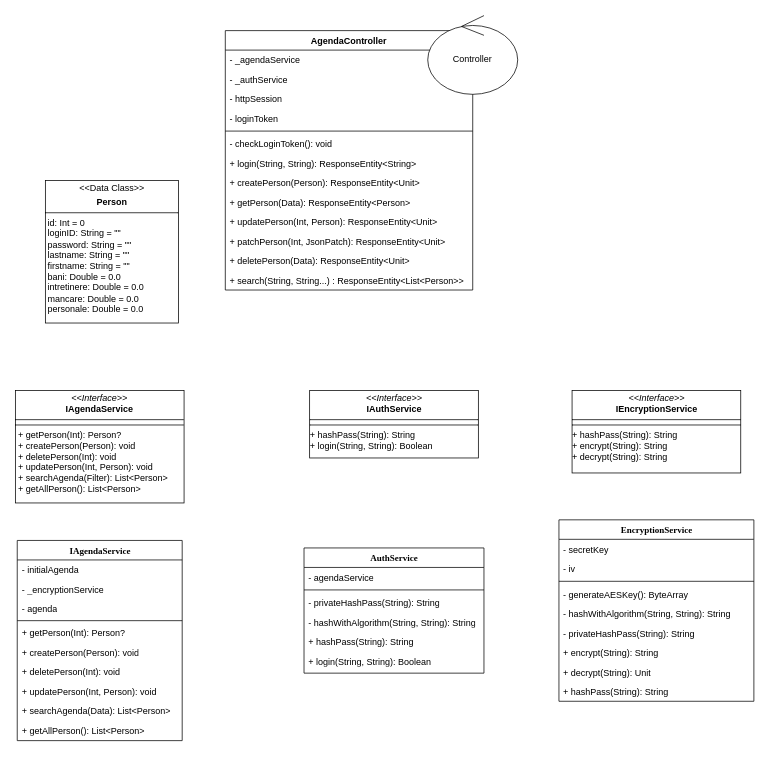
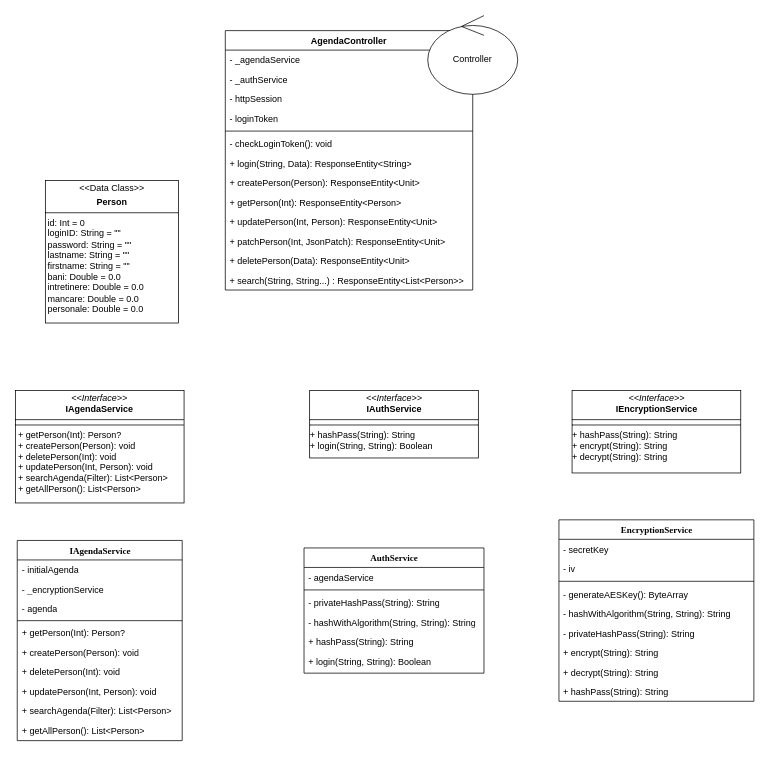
- <mxCell id="41" value="+ login(String, String): ResponseEntity&amp;lt;String&amp;gt;" style="text;strokeColor=none;fillColor=none;align=left;verticalAlign=top;spacingLeft=4;spacingRight=4;overflow=hidden;rotatable=0;points=[[0,0.5],[1,0.5]];portConstraint=eastwest;whiteSpace=wrap;html=1;" vertex="1" parent="34"><mxGeometry y="164" width="330" height="26" as="geometry" /></mxCell>
+ <mxCell id="41" value="+ login(String, Data): ResponseEntity&amp;lt;String&amp;gt;" style="text;strokeColor=none;fillColor=none;align=left;verticalAlign=top;spacingLeft=4;spacingRight=4;overflow=hidden;rotatable=0;points=[[0,0.5],[1,0.5]];portConstraint=eastwest;whiteSpace=wrap;html=1;" vertex="1" parent="34"><mxGeometry y="164" width="330" height="26" as="geometry" /></mxCell>
- <mxCell id="43" value="+ getPerson(Data): ResponseEntity&amp;lt;Person&amp;gt;" style="text;strokeColor=none;fillColor=none;align=left;verticalAlign=top;spacingLeft=4;spacingRight=4;overflow=hidden;rotatable=0;points=[[0,0.5],[1,0.5]];portConstraint=eastwest;whiteSpace=wrap;html=1;" vertex="1" parent="34"><mxGeometry y="216" width="330" height="26" as="geometry" /></mxCell>
+ <mxCell id="43" value="+ getPerson(Int): ResponseEntity&amp;lt;Person&amp;gt;" style="text;strokeColor=none;fillColor=none;align=left;verticalAlign=top;spacingLeft=4;spacingRight=4;overflow=hidden;rotatable=0;points=[[0,0.5],[1,0.5]];portConstraint=eastwest;whiteSpace=wrap;html=1;" vertex="1" parent="34"><mxGeometry y="216" width="330" height="26" as="geometry" /></mxCell>
- <mxCell id="28" value="+ decrypt(String): Unit" style="text;html=1;strokeColor=none;fillColor=none;align=left;verticalAlign=top;spacingLeft=4;spacingRight=4;whiteSpace=wrap;overflow=hidden;rotatable=0;points=[[0,0.5],[1,0.5]];portConstraint=eastwest;" vertex="1" parent="20"><mxGeometry y="190" width="260" height="26" as="geometry" /></mxCell>
+ <mxCell id="28" value="+ decrypt(String): String" style="text;html=1;strokeColor=none;fillColor=none;align=left;verticalAlign=top;spacingLeft=4;spacingRight=4;whiteSpace=wrap;overflow=hidden;rotatable=0;points=[[0,0.5],[1,0.5]];portConstraint=eastwest;" vertex="1" parent="20"><mxGeometry y="190" width="260" height="26" as="geometry" /></mxCell>
- <mxCell id="11" value="+ searchAgenda(Data): List&amp;lt;Person&amp;gt;" style="text;html=1;strokeColor=none;fillColor=none;align=left;verticalAlign=top;spacingLeft=4;spacingRight=4;whiteSpace=wrap;overflow=hidden;rotatable=0;points=[[0,0.5],[1,0.5]];portConstraint=eastwest;" vertex="1" parent="2"><mxGeometry y="214" width="220" height="26" as="geometry" /></mxCell>
+ <mxCell id="11" value="+ searchAgenda(Filter): List&amp;lt;Person&amp;gt;" style="text;html=1;strokeColor=none;fillColor=none;align=left;verticalAlign=top;spacingLeft=4;spacingRight=4;whiteSpace=wrap;overflow=hidden;rotatable=0;points=[[0,0.5],[1,0.5]];portConstraint=eastwest;" vertex="1" parent="2"><mxGeometry y="214" width="220" height="26" as="geometry" /></mxCell>
